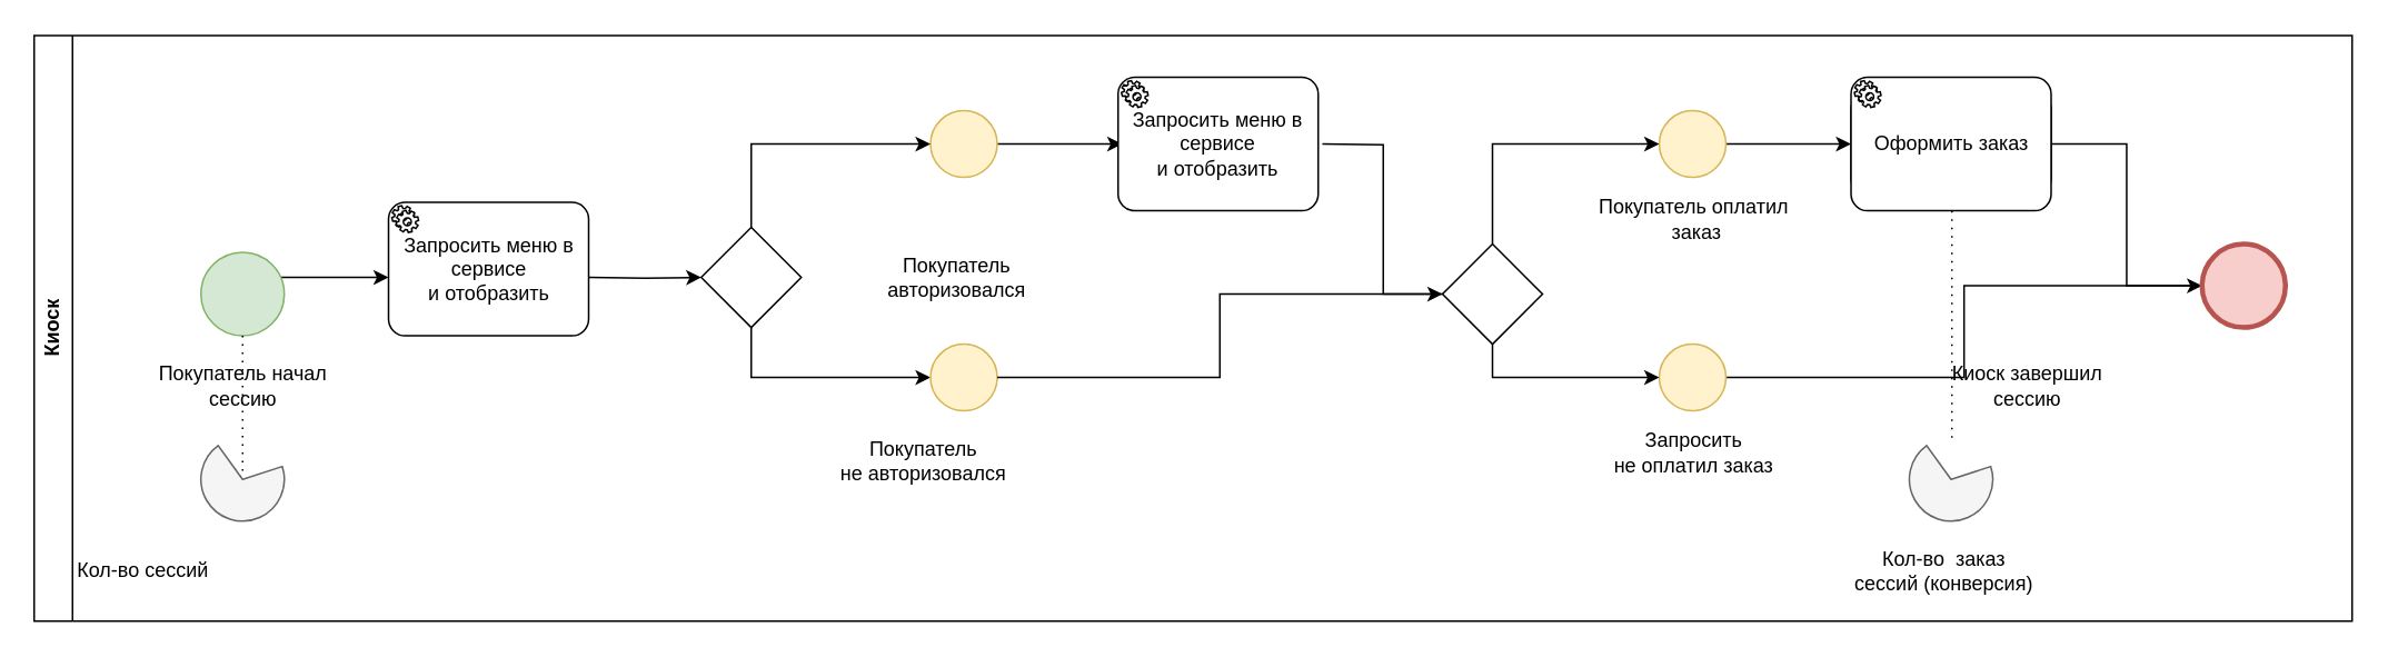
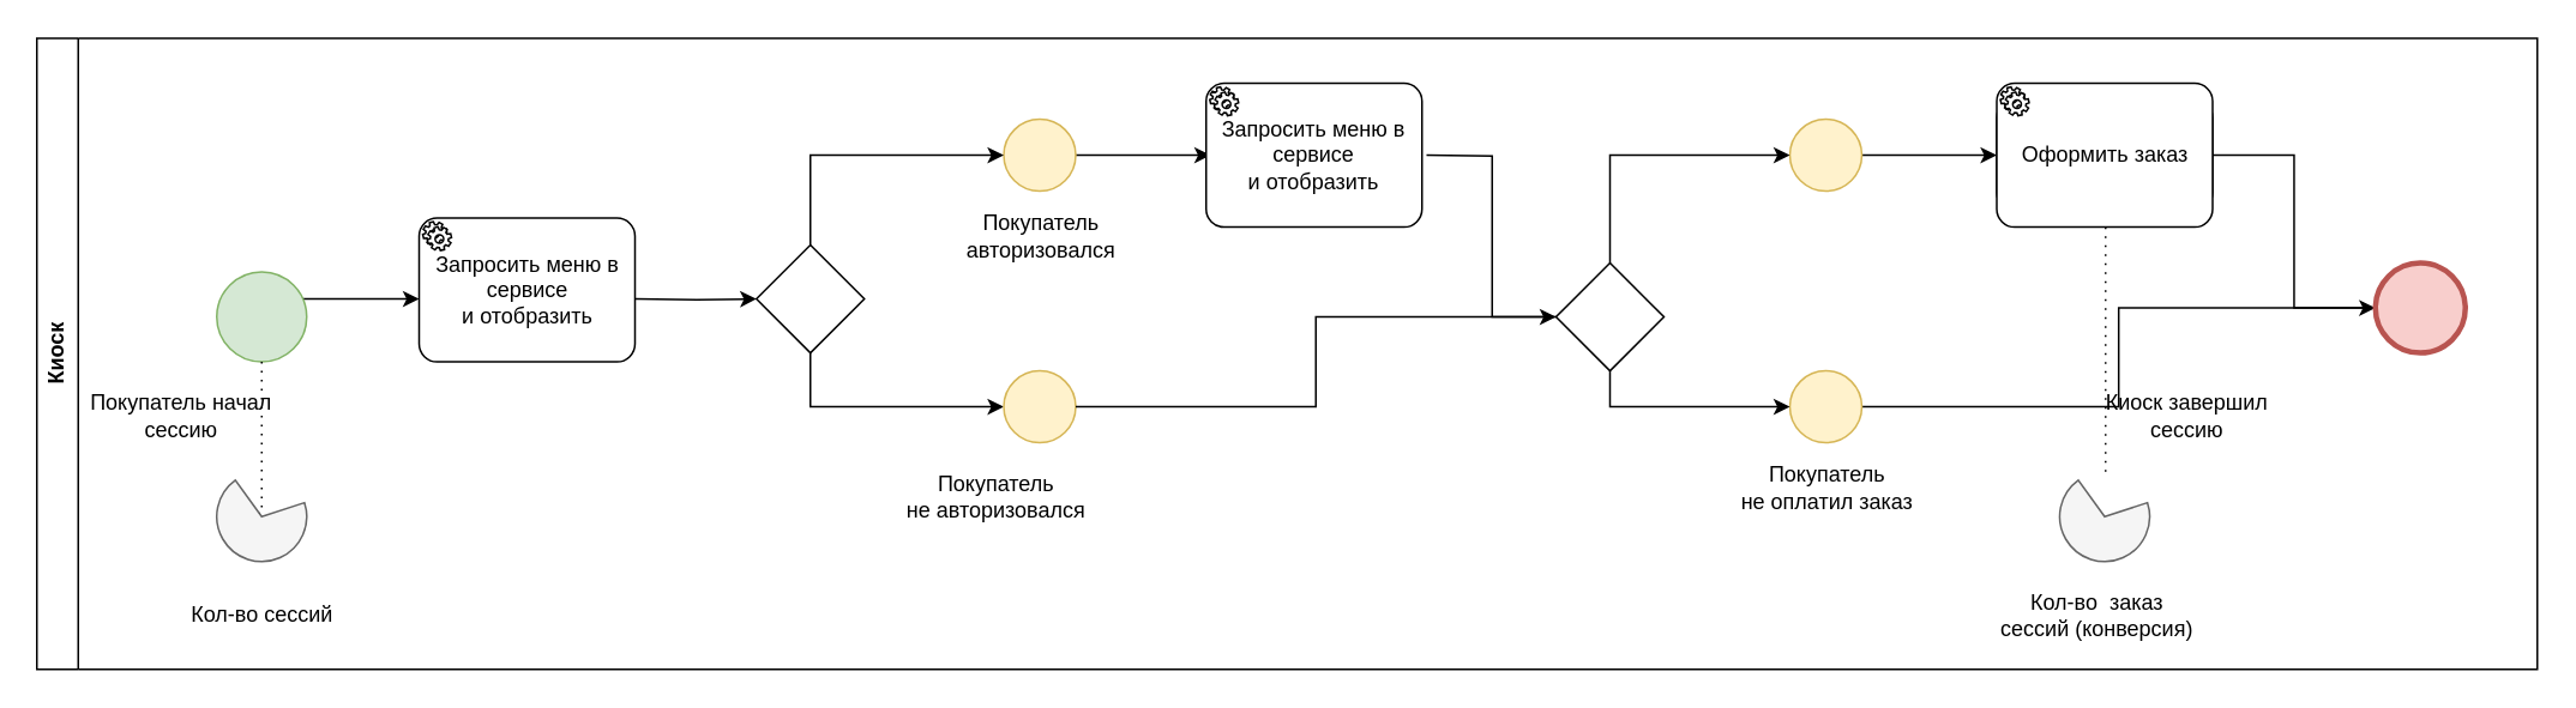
- <mxCell id="17" value="Покупатель оплатил&lt;br&gt;&amp;nbsp;заказ" style="text;html=1;align=center;verticalAlign=middle;resizable=0;points=[];autosize=1;strokeColor=none;fillColor=none;" vertex="1" parent="2"><mxGeometry x="924.5" y="90.0" width="140" height="40" as="geometry" /></mxCell>
- <mxCell id="5" value="Покупатель &lt;br&gt;авторизовался" style="text;html=1;align=center;verticalAlign=middle;resizable=0;points=[];autosize=1;strokeColor=none;fillColor=none;" vertex="1" parent="2"><mxGeometry x="497.5" y="125" width="110" height="40" as="geometry" /></mxCell>
+ <mxCell id="5" value="Покупатель &lt;br&gt;авторизовался" style="text;html=1;align=center;verticalAlign=middle;resizable=0;points=[];autosize=1;strokeColor=none;fillColor=none;" vertex="1" parent="2"><mxGeometry x="502.5" y="90.0" width="110" height="40" as="geometry" /></mxCell>
- <mxCell id="10" value="Покупатель начал &lt;br&gt;сессию" style="text;html=1;align=center;verticalAlign=middle;resizable=0;points=[];autosize=1;strokeColor=none;fillColor=none;" vertex="1" parent="2"><mxGeometry x="65" y="190" width="120" height="40" as="geometry" /></mxCell>
+ <mxCell id="10" value="Покупатель начал &lt;br&gt;сессию" style="text;html=1;align=center;verticalAlign=middle;resizable=0;points=[];autosize=1;strokeColor=none;fillColor=none;" vertex="1" parent="2"><mxGeometry x="20" y="190" width="120" height="40" as="geometry" /></mxCell>
- <mxCell id="20" value="Запросить &lt;br&gt;не оплатил заказ" style="text;html=1;align=center;verticalAlign=middle;resizable=0;points=[];autosize=1;strokeColor=none;fillColor=none;" vertex="1" parent="2"><mxGeometry x="934.5" y="230" width="120" height="40" as="geometry" /></mxCell>
+ <mxCell id="20" value="Покупатель &lt;br&gt;не оплатил заказ" style="text;html=1;align=center;verticalAlign=middle;resizable=0;points=[];autosize=1;strokeColor=none;fillColor=none;" vertex="1" parent="2"><mxGeometry x="934.5" y="230" width="120" height="40" as="geometry" /></mxCell>
- <mxCell id="34" value="Кол-во сессий" style="text;html=1;align=center;verticalAlign=middle;resizable=0;points=[];autosize=1;strokeColor=none;fillColor=none;" vertex="1" parent="2"><mxGeometry x="15" y="306.12" width="100" height="30" as="geometry" /></mxCell>
+ <mxCell id="34" value="Кол-во сессий" style="text;html=1;align=center;verticalAlign=middle;resizable=0;points=[];autosize=1;strokeColor=none;fillColor=none;" vertex="1" parent="2"><mxGeometry x="75" y="306.12" width="100" height="30" as="geometry" /></mxCell>
